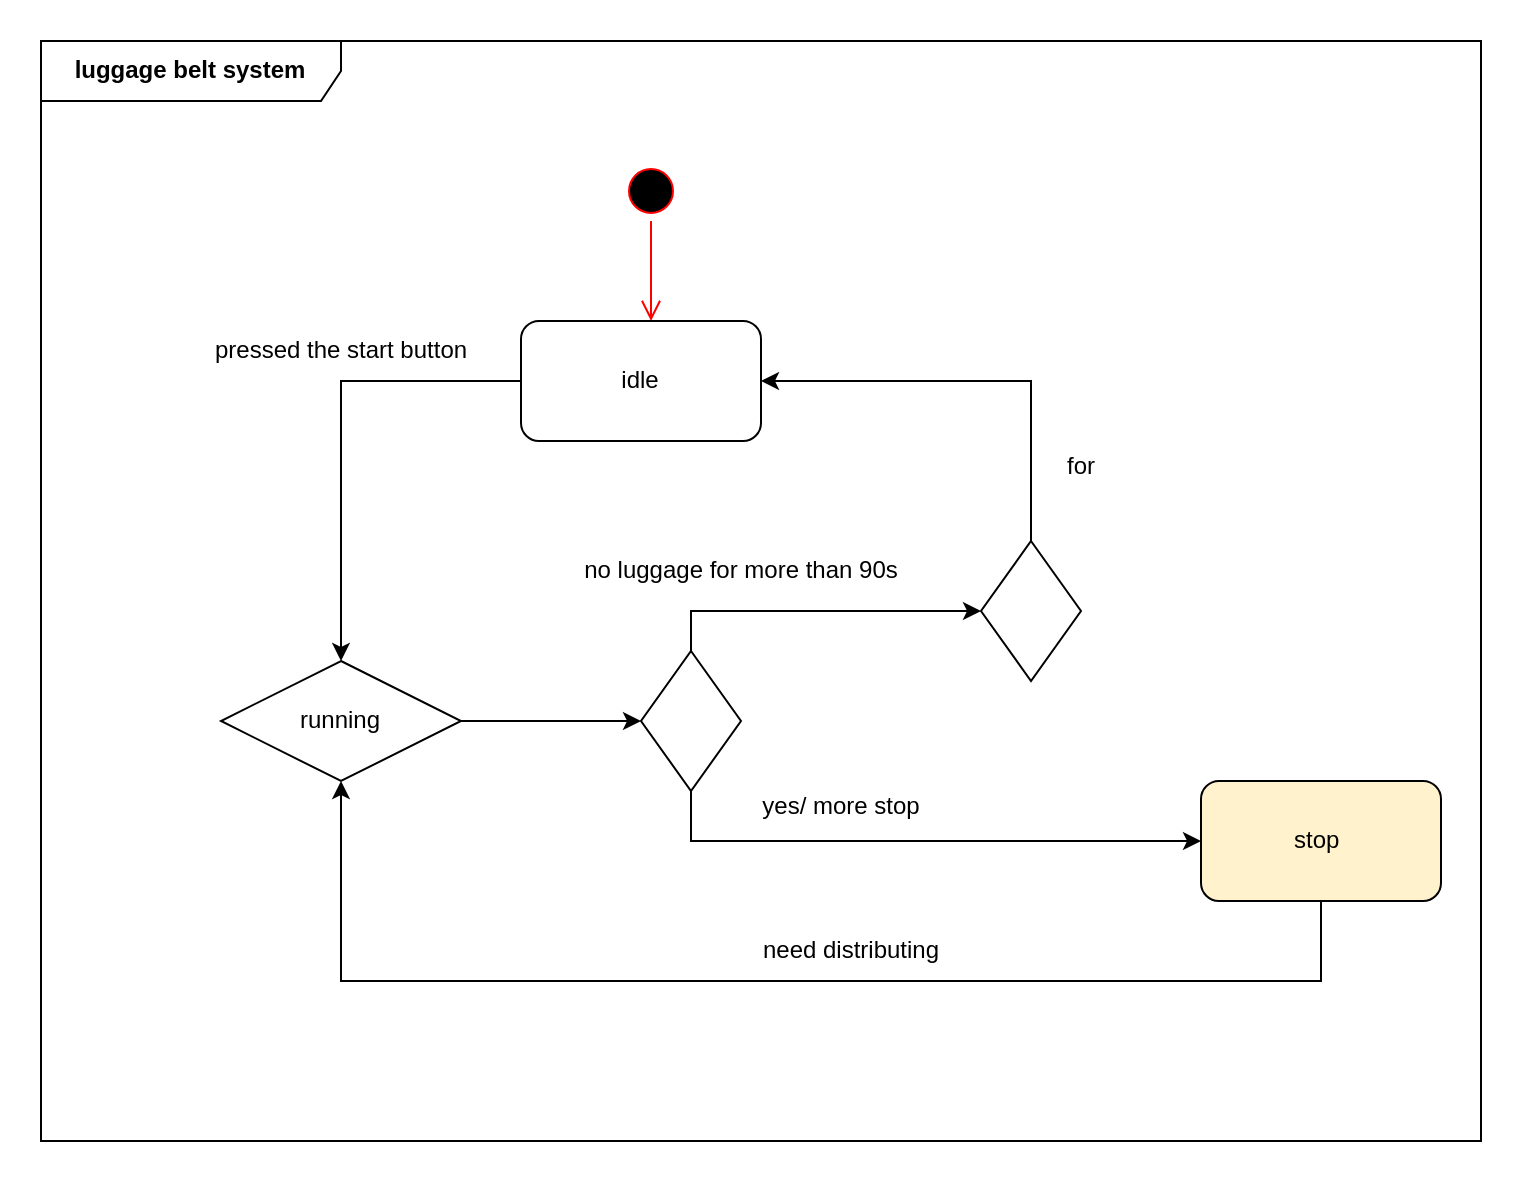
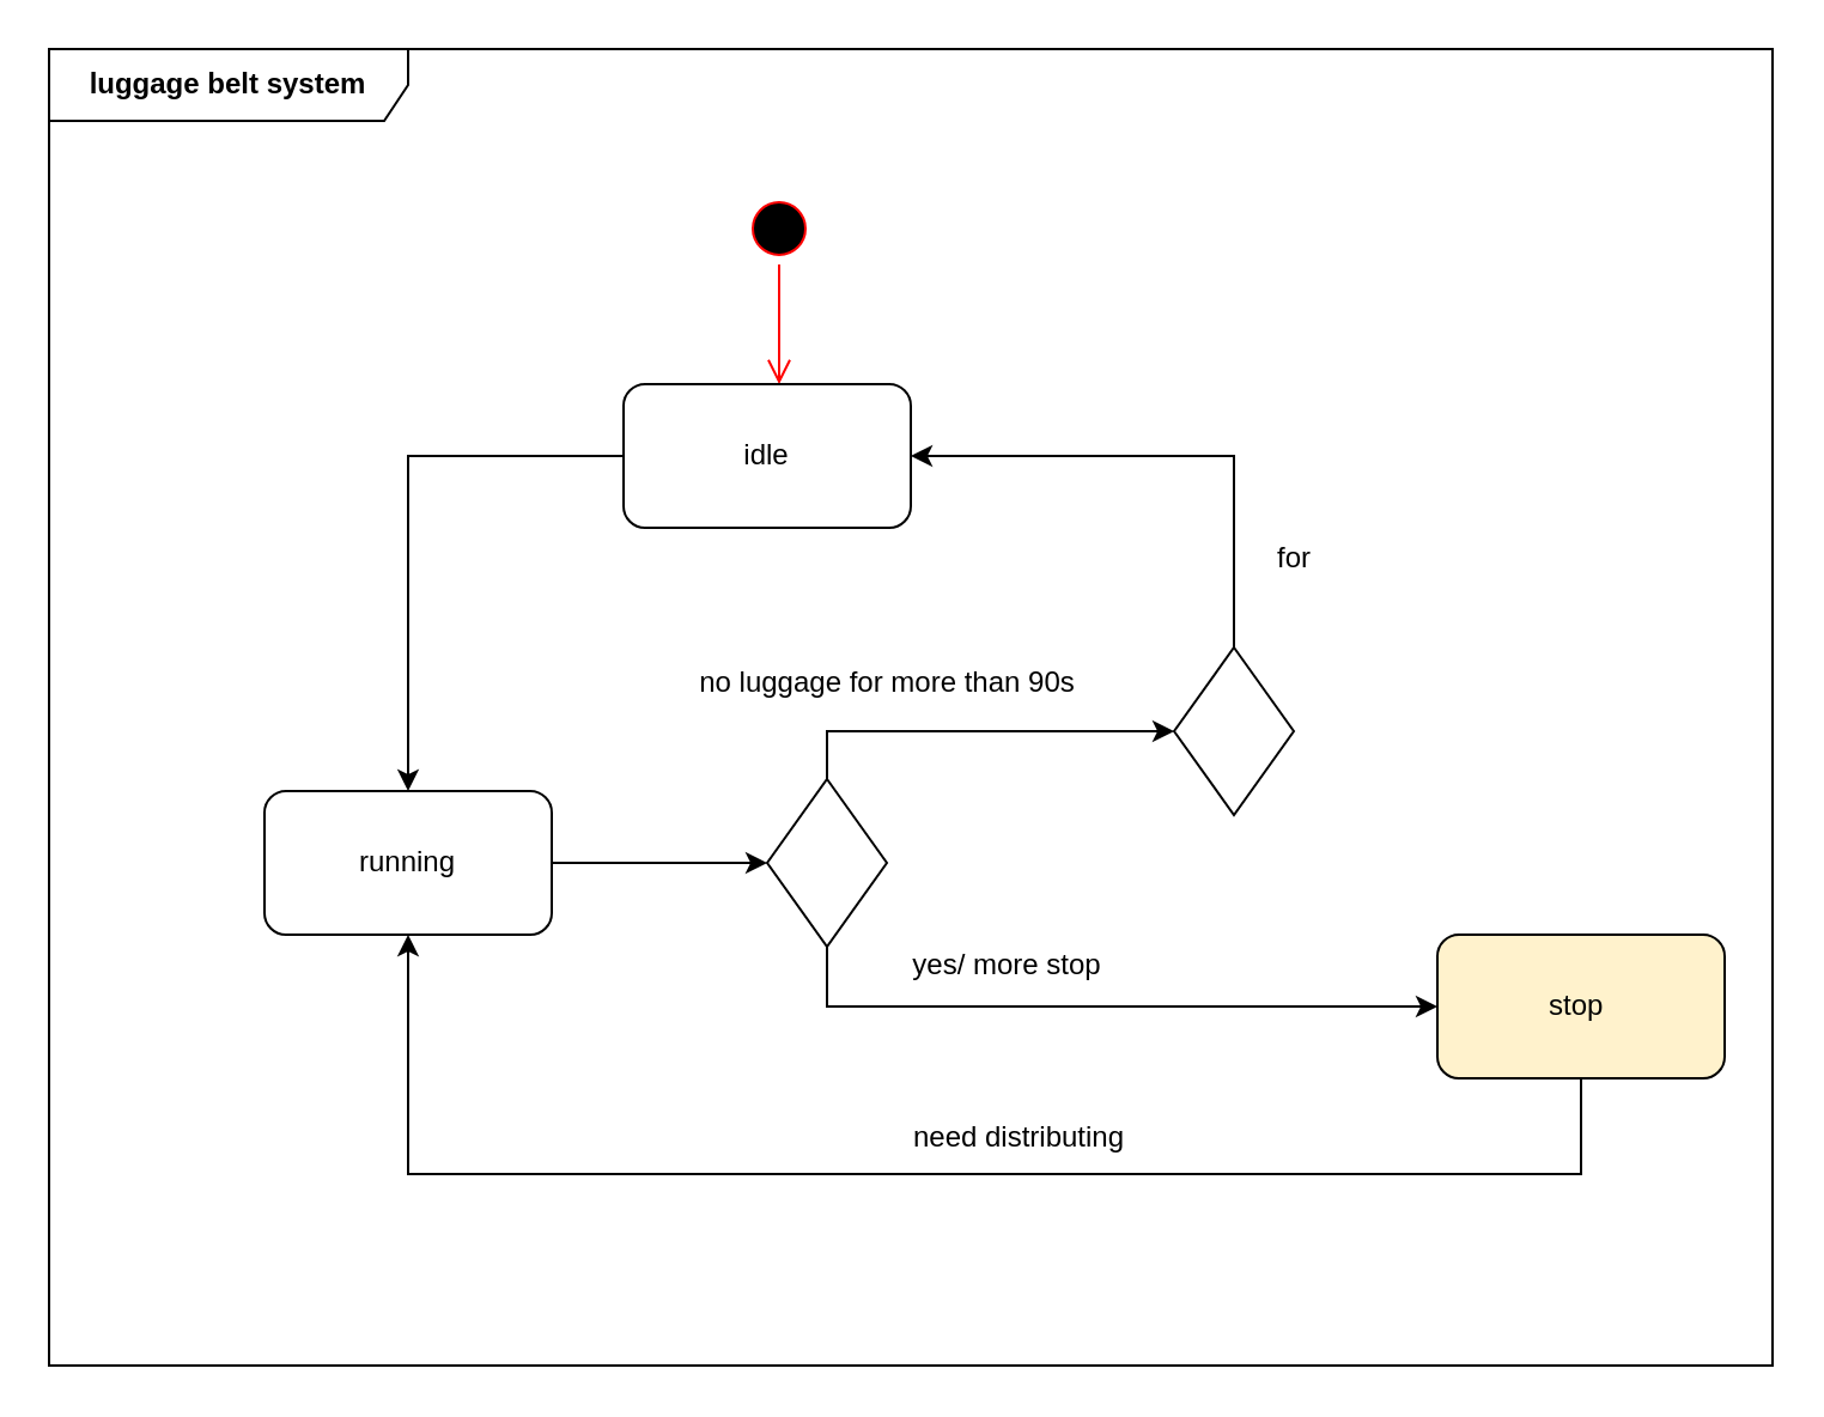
- <mxCell id="9" value="&lt;div class=&quot;lake-content&quot;&gt;&lt;span class=&quot;ne-text&quot; style=&quot;&quot;&gt;pressed the start button&lt;/span&gt;&lt;/div&gt;" style="text;html=1;align=center;verticalAlign=middle;resizable=0;points=[];autosize=1;strokeColor=none;fillColor=none;fontColor=default;" vertex="1" parent="1"><mxGeometry x="95" y="160" width="150" height="30" as="geometry" /></mxCell>
- <mxCell id="8" value="running" style="rhombus;whiteSpace=wrap;html=1;" vertex="1" parent="1"><mxGeometry x="110" y="330" width="120" height="60" as="geometry" /></mxCell>
+ <mxCell id="8" value="running" style="whiteSpace=wrap;html=1;rounded=1;" vertex="1" parent="1"><mxGeometry x="110" y="330" width="120" height="60" as="geometry" /></mxCell>
